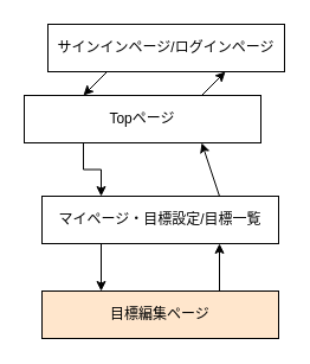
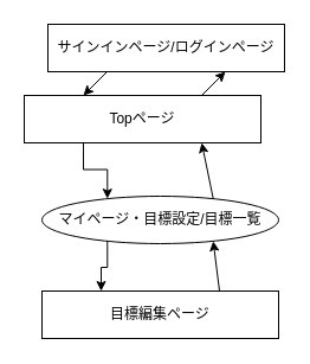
- <mxCell id="3" value="マイページ・目標設定/目標一覧" style="whiteSpace=wrap;html=1;align=center;" vertex="1" parent="1"><mxGeometry x="35" y="165" width="200" height="40" as="geometry" /></mxCell>
+ <mxCell id="3" value="マイページ・目標設定/目標一覧" style="ellipse;whiteSpace=wrap;html=1;align=center;" vertex="1" parent="1"><mxGeometry x="35" y="165" width="200" height="40" as="geometry" /></mxCell>
- <mxCell id="9" value="目標編集ページ" style="whiteSpace=wrap;html=1;align=center;fillColor=#ffe6cc;" vertex="1" parent="1"><mxGeometry x="35" y="245" width="200" height="40" as="geometry" /></mxCell>
+ <mxCell id="9" value="目標編集ページ" style="whiteSpace=wrap;html=1;align=center;" vertex="1" parent="1"><mxGeometry x="35" y="245" width="200" height="40" as="geometry" /></mxCell>
